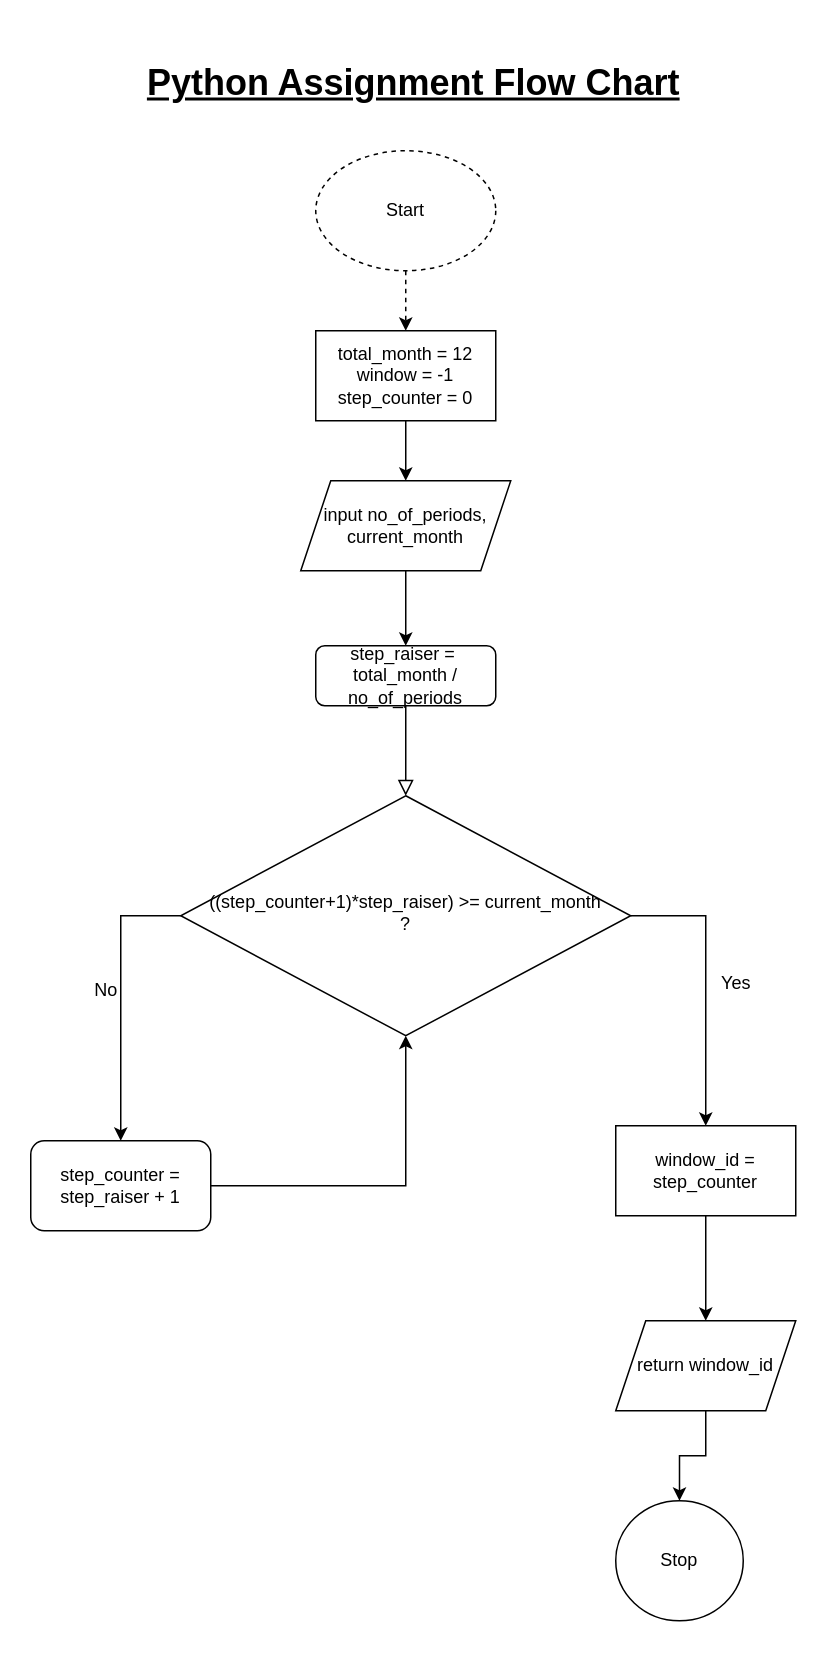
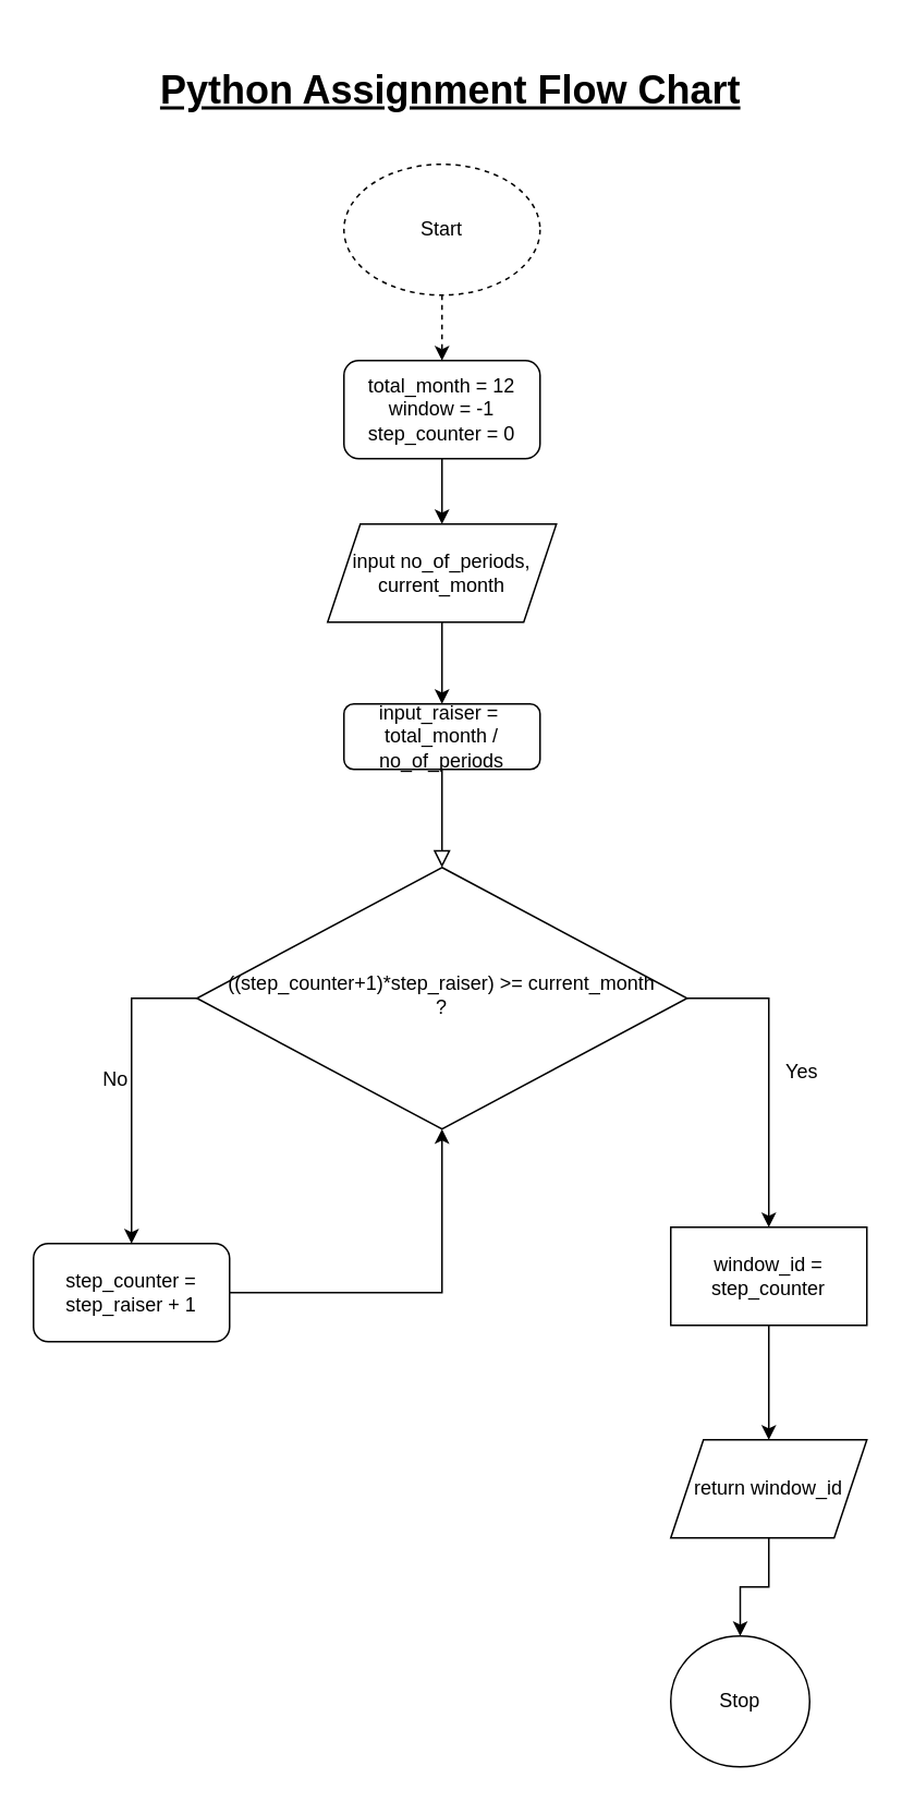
- <mxCell id="10" value="total_month = 12&lt;br&gt;window = -1&lt;br&gt;step_counter = 0" style="rounded=0;whiteSpace=wrap;html=1;" vertex="1" parent="1"><mxGeometry x="210" y="220" width="120" height="60" as="geometry" /></mxCell>
+ <mxCell id="10" value="total_month = 12&lt;br&gt;window = -1&lt;br&gt;step_counter = 0" style="whiteSpace=wrap;html=1;rounded=1;" vertex="1" parent="1"><mxGeometry x="210" y="220" width="120" height="60" as="geometry" /></mxCell>
- <mxCell id="3" value="step_raiser =&amp;nbsp; total_month&amp;nbsp;/ no_of_periods" style="rounded=1;whiteSpace=wrap;html=1;fontSize=12;glass=0;strokeWidth=1;shadow=0;" parent="1" vertex="1"><mxGeometry x="210" y="430" width="120" height="40" as="geometry" /></mxCell>
+ <mxCell id="3" value="input_raiser =&amp;nbsp; total_month&amp;nbsp;/ no_of_periods" style="rounded=1;whiteSpace=wrap;html=1;fontSize=12;glass=0;strokeWidth=1;shadow=0;" parent="1" vertex="1"><mxGeometry x="210" y="430" width="120" height="40" as="geometry" /></mxCell>
